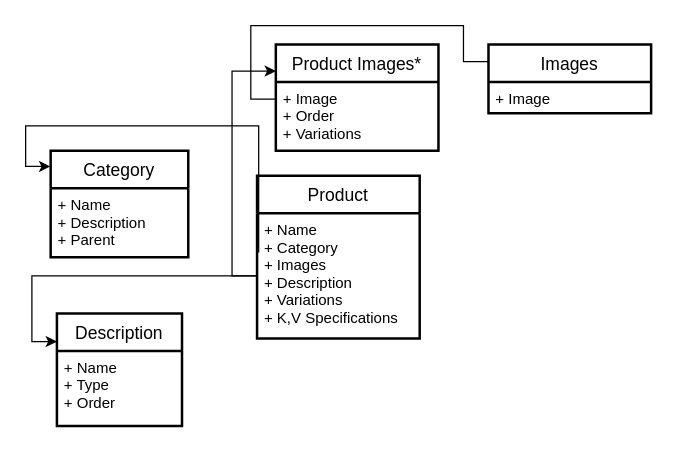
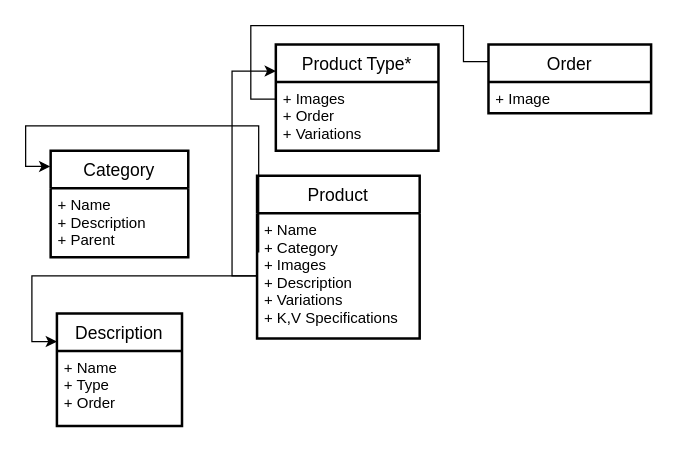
- <mxCell id="6" value="Product Images*" style="swimlane;childLayout=stackLayout;horizontal=1;startSize=30;horizontalStack=0;rounded=0;fontSize=14;fontStyle=0;strokeWidth=2;resizeParent=0;resizeLast=1;shadow=0;dashed=0;align=center;" vertex="1" parent="1"><mxGeometry x="220" y="35" width="130" height="85" as="geometry" /></mxCell>
+ <mxCell id="6" value="Product Type*" style="swimlane;childLayout=stackLayout;horizontal=1;startSize=30;horizontalStack=0;rounded=0;fontSize=14;fontStyle=0;strokeWidth=2;resizeParent=0;resizeLast=1;shadow=0;dashed=0;align=center;" vertex="1" parent="1"><mxGeometry x="220" y="35" width="130" height="85" as="geometry" /></mxCell>
- <mxCell id="8" value="Images" style="swimlane;childLayout=stackLayout;horizontal=1;startSize=30;horizontalStack=0;rounded=0;fontSize=14;fontStyle=0;strokeWidth=2;resizeParent=0;resizeLast=1;shadow=0;dashed=0;align=center;" vertex="1" parent="1"><mxGeometry x="390" y="35" width="130" height="55" as="geometry" /></mxCell>
+ <mxCell id="8" value="Order" style="swimlane;childLayout=stackLayout;horizontal=1;startSize=30;horizontalStack=0;rounded=0;fontSize=14;fontStyle=0;strokeWidth=2;resizeParent=0;resizeLast=1;shadow=0;dashed=0;align=center;" vertex="1" parent="1"><mxGeometry x="390" y="35" width="130" height="55" as="geometry" /></mxCell>
- <mxCell id="7" value="+ Image&#10;+ Order&#10;+ Variations" style="align=left;strokeColor=none;fillColor=none;spacingLeft=4;fontSize=12;verticalAlign=top;resizable=0;rotatable=0;part=1;" vertex="1" parent="6"><mxGeometry y="30" width="130" height="55" as="geometry" /></mxCell>
+ <mxCell id="7" value="+ Images&#10;+ Order&#10;+ Variations" style="align=left;strokeColor=none;fillColor=none;spacingLeft=4;fontSize=12;verticalAlign=top;resizable=0;rotatable=0;part=1;" vertex="1" parent="6"><mxGeometry y="30" width="130" height="55" as="geometry" /></mxCell>
